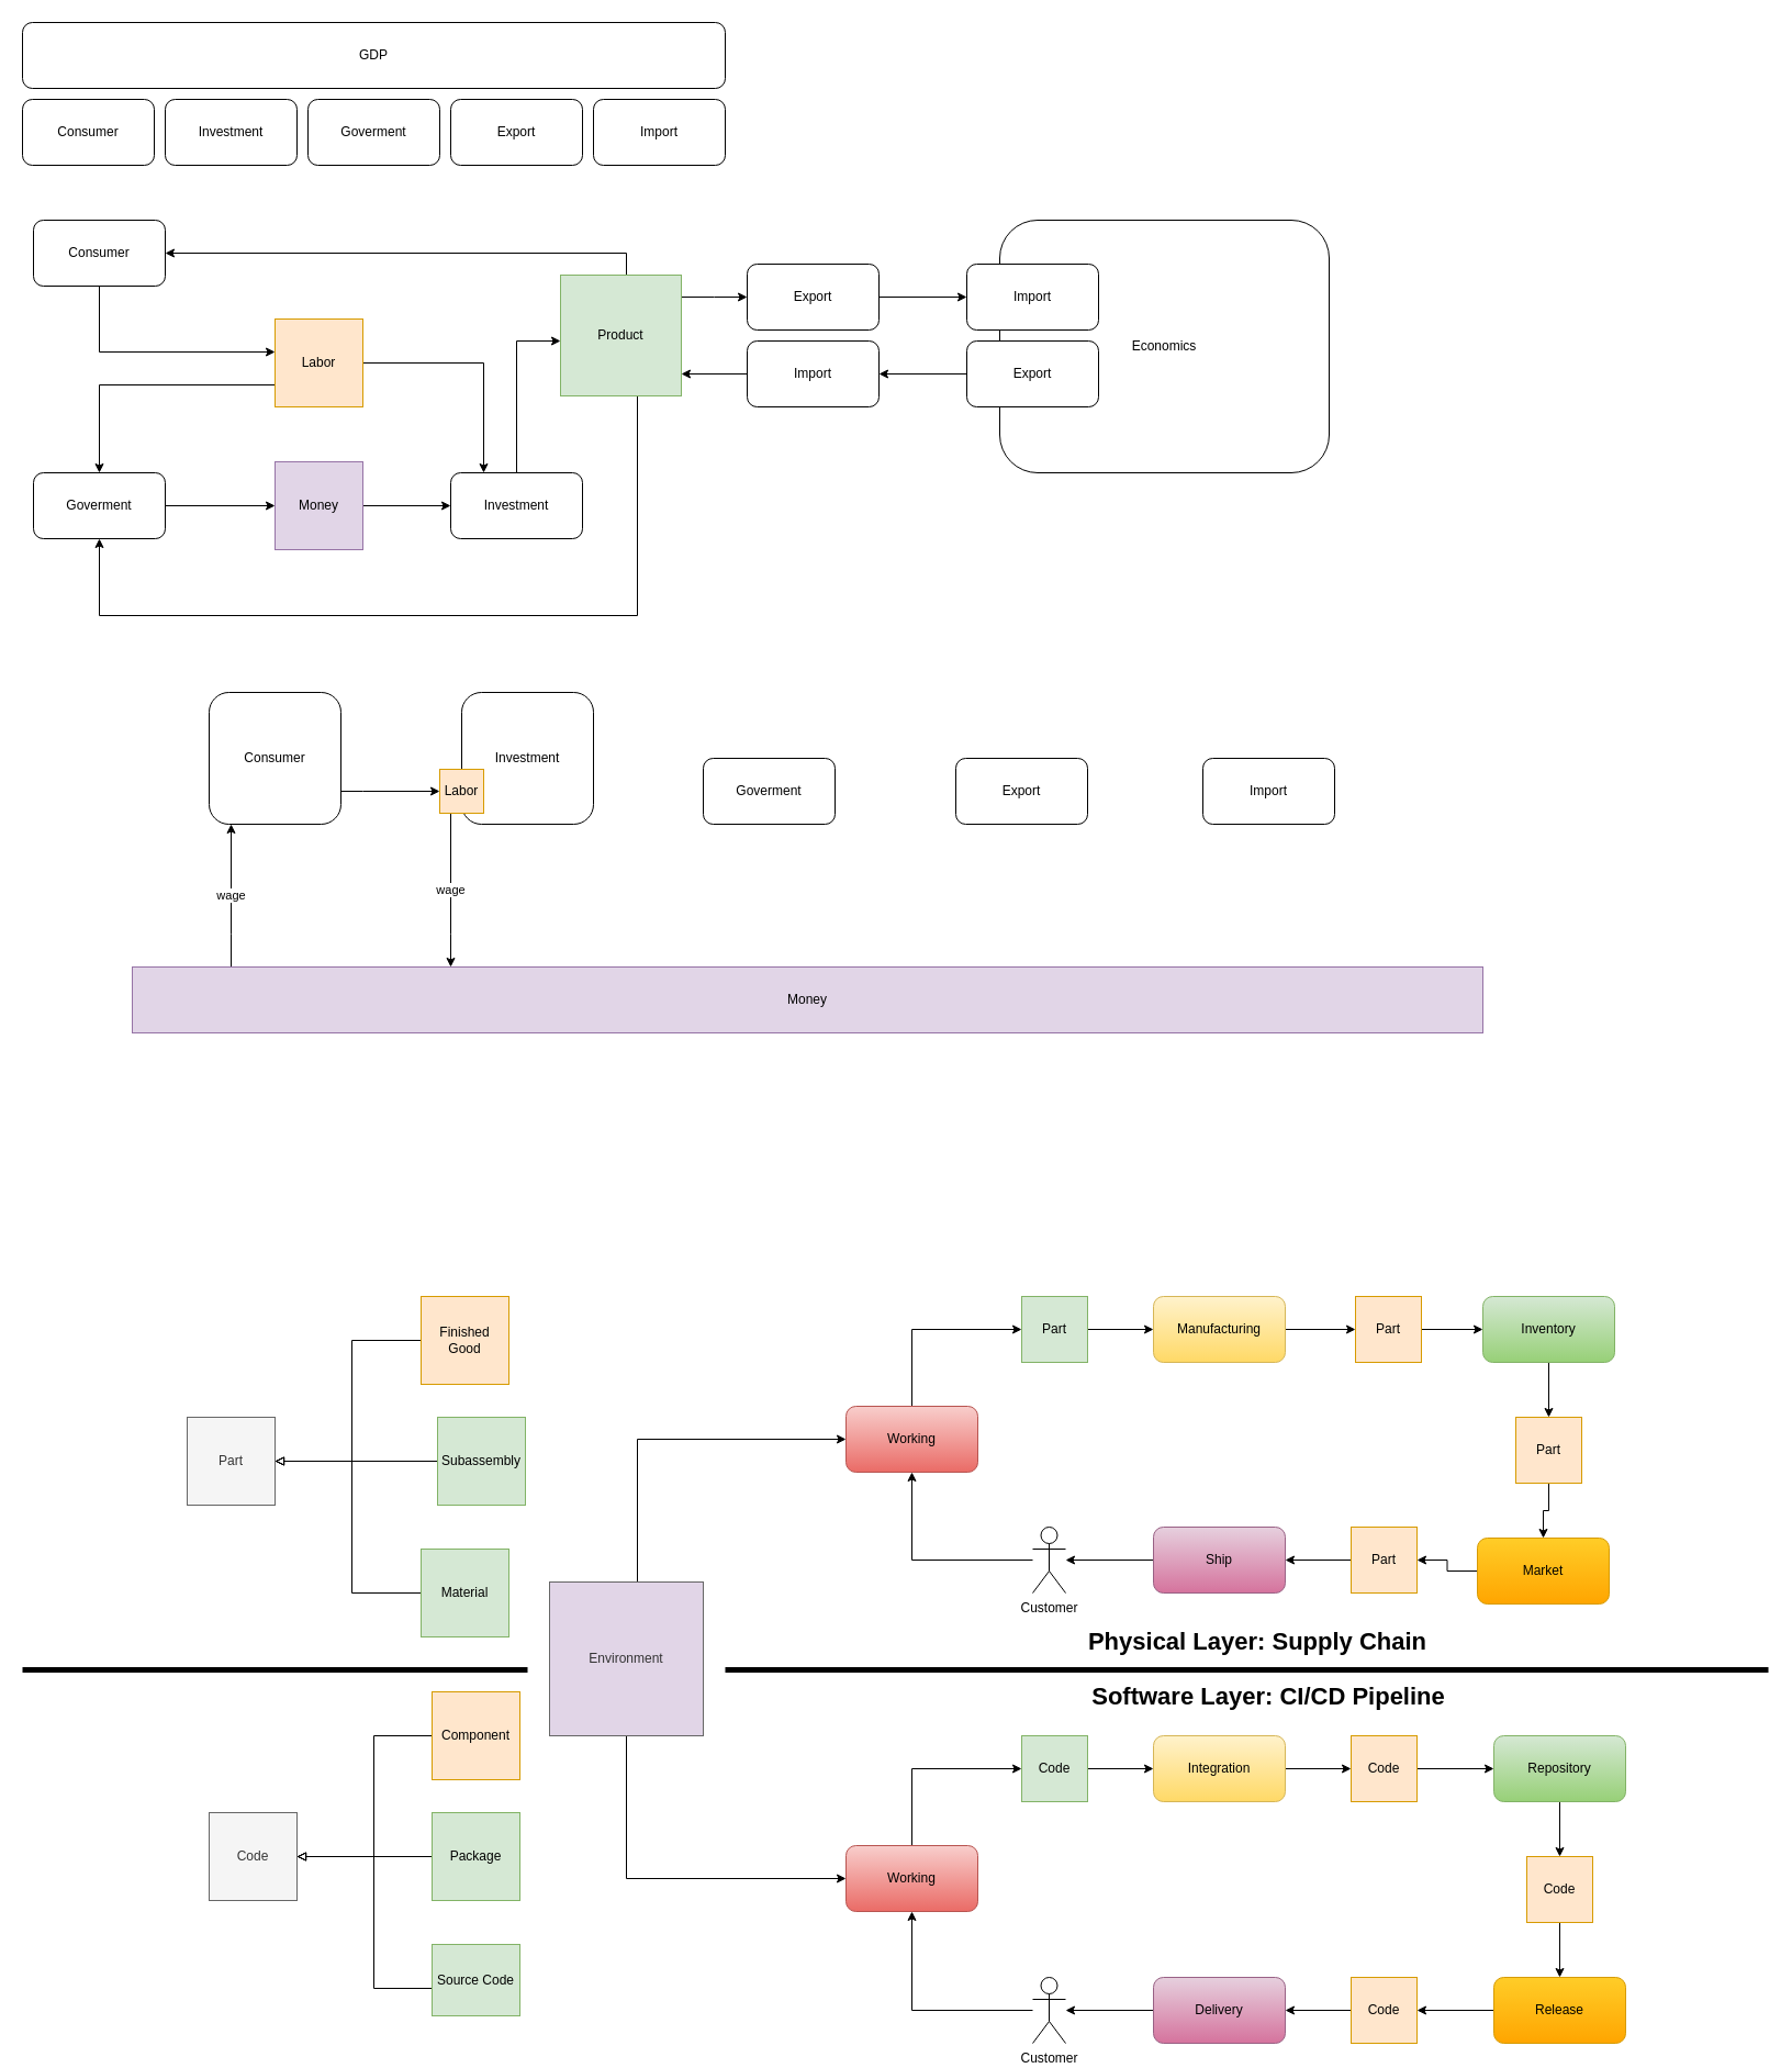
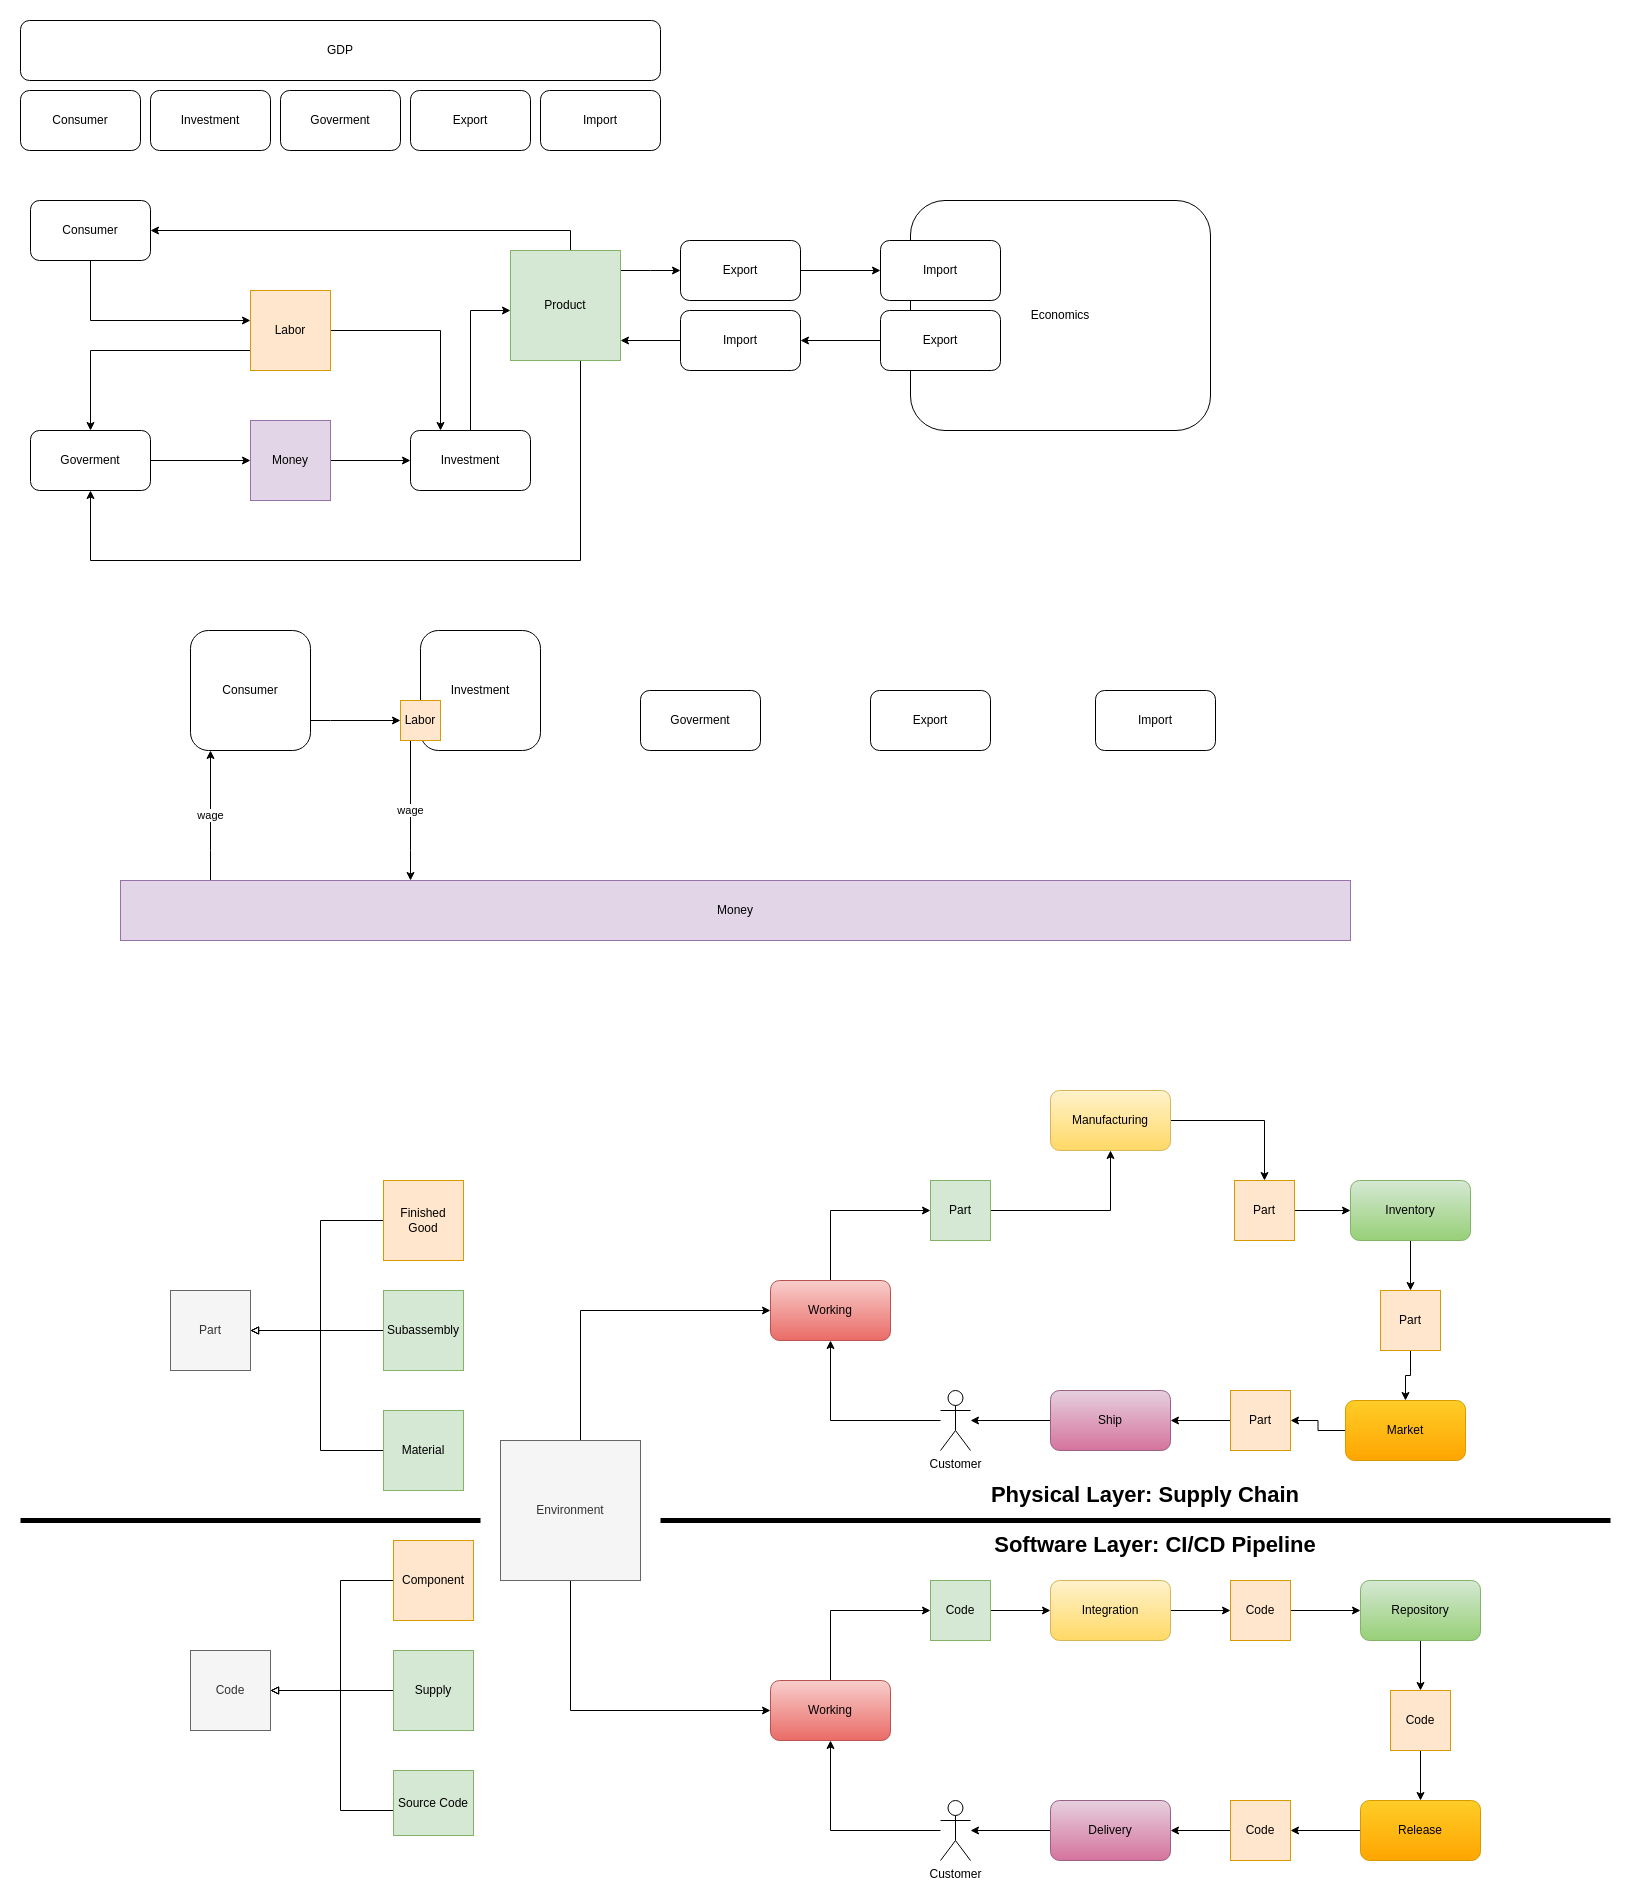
- <mxCell id="11" value="Manufacturing" style="rounded=1;whiteSpace=wrap;html=1;fillColor=#fff2cc;strokeColor=#d6b656;gradientColor=#ffd966;" parent="1" vertex="1"><mxGeometry x="1050" y="1180" width="120" height="60" as="geometry" /></mxCell>
+ <mxCell id="11" value="Manufacturing" style="rounded=1;whiteSpace=wrap;html=1;fillColor=#fff2cc;strokeColor=#d6b656;gradientColor=#ffd966;" parent="1" vertex="1"><mxGeometry x="1050" y="1090" width="120" height="60" as="geometry" /></mxCell>
- <mxCell id="62" value="Subassembly" style="whiteSpace=wrap;html=1;aspect=fixed;fillColor=#d5e8d4;strokeColor=#82b366;" parent="1" vertex="1"><mxGeometry x="398" y="1290" width="80" height="80" as="geometry" /></mxCell>
+ <mxCell id="62" value="Subassembly" style="whiteSpace=wrap;html=1;aspect=fixed;fillColor=#d5e8d4;strokeColor=#82b366;" parent="1" vertex="1"><mxGeometry x="383" y="1290" width="80" height="80" as="geometry" /></mxCell>
- <mxCell id="50" value="Environment" style="whiteSpace=wrap;html=1;aspect=fixed;fillColor=#e1d5e7;fontColor=#333333;strokeColor=#666666;" parent="1" vertex="1"><mxGeometry x="500" y="1440" width="140" height="140" as="geometry" /></mxCell>
+ <mxCell id="50" value="Environment" style="whiteSpace=wrap;html=1;aspect=fixed;fillColor=#f5f5f5;fontColor=#333333;strokeColor=#666666;" parent="1" vertex="1"><mxGeometry x="500" y="1440" width="140" height="140" as="geometry" /></mxCell>
- <mxCell id="55" value="Package" style="whiteSpace=wrap;html=1;aspect=fixed;fillColor=#d5e8d4;strokeColor=#82b366;" parent="1" vertex="1"><mxGeometry x="393" y="1650" width="80" height="80" as="geometry" /></mxCell>
+ <mxCell id="55" value="Supply" style="whiteSpace=wrap;html=1;aspect=fixed;fillColor=#d5e8d4;strokeColor=#82b366;" parent="1" vertex="1"><mxGeometry x="393" y="1650" width="80" height="80" as="geometry" /></mxCell>
